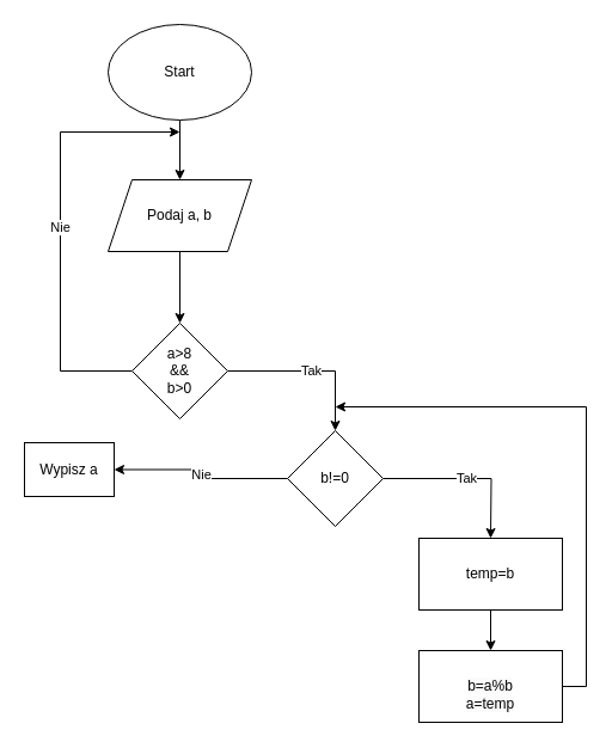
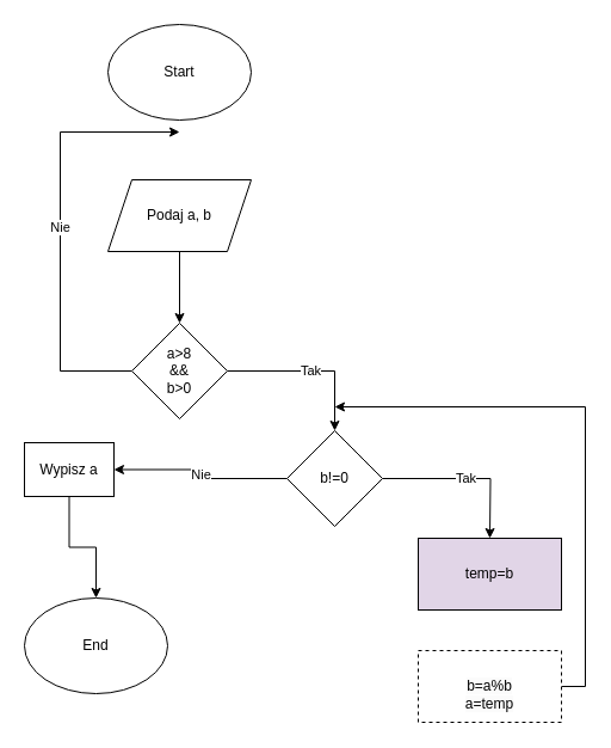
- <mxCell id="2" value="" style="edgeStyle=orthogonalEdgeStyle;rounded=0;orthogonalLoop=1;jettySize=auto;html=1;" parent="1" source="3" target="5" edge="1"><mxGeometry relative="1" as="geometry" /></mxCell>
+ <mxCell id="12" value="" style="edgeStyle=orthogonalEdgeStyle;rounded=0;orthogonalLoop=1;jettySize=auto;html=1;" parent="1" source="13" target="14" edge="1"><mxGeometry relative="1" as="geometry" /></mxCell>
- <mxCell id="16" value="temp=b" style="rounded=0;whiteSpace=wrap;html=1;" vertex="1" parent="1"><mxGeometry x="350" y="450" width="120" height="60" as="geometry" /></mxCell>
+ <mxCell id="16" value="temp=b" style="rounded=0;whiteSpace=wrap;html=1;fillColor=#e1d5e7;" vertex="1" parent="1"><mxGeometry x="350" y="450" width="120" height="60" as="geometry" /></mxCell>
- <mxCell id="15" value="" style="edgeStyle=orthogonalEdgeStyle;rounded=0;orthogonalLoop=1;jettySize=auto;html=1;" edge="1" parent="1" source="16" target="18"><mxGeometry relative="1" as="geometry" /></mxCell>
+ <mxCell id="14" value="End" style="ellipse;whiteSpace=wrap;html=1;" parent="1" vertex="1"><mxGeometry x="20" y="500" width="120" height="80" as="geometry" /></mxCell>
- <mxCell id="18" value="&lt;br style=&quot;border-color: var(--border-color); color: rgb(0, 0, 0); font-family: Helvetica; font-size: 12px; font-style: normal; font-variant-ligatures: normal; font-variant-caps: normal; font-weight: 400; letter-spacing: normal; orphans: 2; text-align: center; text-indent: 0px; text-transform: none; widows: 2; word-spacing: 0px; -webkit-text-stroke-width: 0px; background-color: rgb(251, 251, 251); text-decoration-thickness: initial; text-decoration-style: initial; text-decoration-color: initial;&quot;&gt;&lt;span style=&quot;color: rgb(0, 0, 0); font-family: Helvetica; font-size: 12px; font-style: normal; font-variant-ligatures: normal; font-variant-caps: normal; font-weight: 400; letter-spacing: normal; orphans: 2; text-align: center; text-indent: 0px; text-transform: none; widows: 2; word-spacing: 0px; -webkit-text-stroke-width: 0px; background-color: rgb(251, 251, 251); text-decoration-thickness: initial; text-decoration-style: initial; text-decoration-color: initial; float: none; display: inline !important;&quot;&gt;b=a%b&lt;/span&gt;&lt;br style=&quot;border-color: var(--border-color); color: rgb(0, 0, 0); font-family: Helvetica; font-size: 12px; font-style: normal; font-variant-ligatures: normal; font-variant-caps: normal; font-weight: 400; letter-spacing: normal; orphans: 2; text-align: center; text-indent: 0px; text-transform: none; widows: 2; word-spacing: 0px; -webkit-text-stroke-width: 0px; background-color: rgb(251, 251, 251); text-decoration-thickness: initial; text-decoration-style: initial; text-decoration-color: initial;&quot;&gt;&lt;span style=&quot;color: rgb(0, 0, 0); font-family: Helvetica; font-size: 12px; font-style: normal; font-variant-ligatures: normal; font-variant-caps: normal; font-weight: 400; letter-spacing: normal; orphans: 2; text-align: center; text-indent: 0px; text-transform: none; widows: 2; word-spacing: 0px; -webkit-text-stroke-width: 0px; background-color: rgb(251, 251, 251); text-decoration-thickness: initial; text-decoration-style: initial; text-decoration-color: initial; float: none; display: inline !important;&quot;&gt;a=temp&lt;/span&gt;&lt;br&gt;" style="whiteSpace=wrap;html=1;rounded=0;" vertex="1" parent="1"><mxGeometry x="350" y="544" width="120" height="60" as="geometry" /></mxCell>
+ <mxCell id="18" value="&lt;br style=&quot;border-color: var(--border-color); color: rgb(0, 0, 0); font-family: Helvetica; font-size: 12px; font-style: normal; font-variant-ligatures: normal; font-variant-caps: normal; font-weight: 400; letter-spacing: normal; orphans: 2; text-align: center; text-indent: 0px; text-transform: none; widows: 2; word-spacing: 0px; -webkit-text-stroke-width: 0px; background-color: rgb(251, 251, 251); text-decoration-thickness: initial; text-decoration-style: initial; text-decoration-color: initial;&quot;&gt;&lt;span style=&quot;color: rgb(0, 0, 0); font-family: Helvetica; font-size: 12px; font-style: normal; font-variant-ligatures: normal; font-variant-caps: normal; font-weight: 400; letter-spacing: normal; orphans: 2; text-align: center; text-indent: 0px; text-transform: none; widows: 2; word-spacing: 0px; -webkit-text-stroke-width: 0px; background-color: rgb(251, 251, 251); text-decoration-thickness: initial; text-decoration-style: initial; text-decoration-color: initial; float: none; display: inline !important;&quot;&gt;b=a%b&lt;/span&gt;&lt;br style=&quot;border-color: var(--border-color); color: rgb(0, 0, 0); font-family: Helvetica; font-size: 12px; font-style: normal; font-variant-ligatures: normal; font-variant-caps: normal; font-weight: 400; letter-spacing: normal; orphans: 2; text-align: center; text-indent: 0px; text-transform: none; widows: 2; word-spacing: 0px; -webkit-text-stroke-width: 0px; background-color: rgb(251, 251, 251); text-decoration-thickness: initial; text-decoration-style: initial; text-decoration-color: initial;&quot;&gt;&lt;span style=&quot;color: rgb(0, 0, 0); font-family: Helvetica; font-size: 12px; font-style: normal; font-variant-ligatures: normal; font-variant-caps: normal; font-weight: 400; letter-spacing: normal; orphans: 2; text-align: center; text-indent: 0px; text-transform: none; widows: 2; word-spacing: 0px; -webkit-text-stroke-width: 0px; background-color: rgb(251, 251, 251); text-decoration-thickness: initial; text-decoration-style: initial; text-decoration-color: initial; float: none; display: inline !important;&quot;&gt;a=temp&lt;/span&gt;&lt;br&gt;" style="whiteSpace=wrap;html=1;rounded=0;dashed=1;" vertex="1" parent="1"><mxGeometry x="350" y="544" width="120" height="60" as="geometry" /></mxCell>
